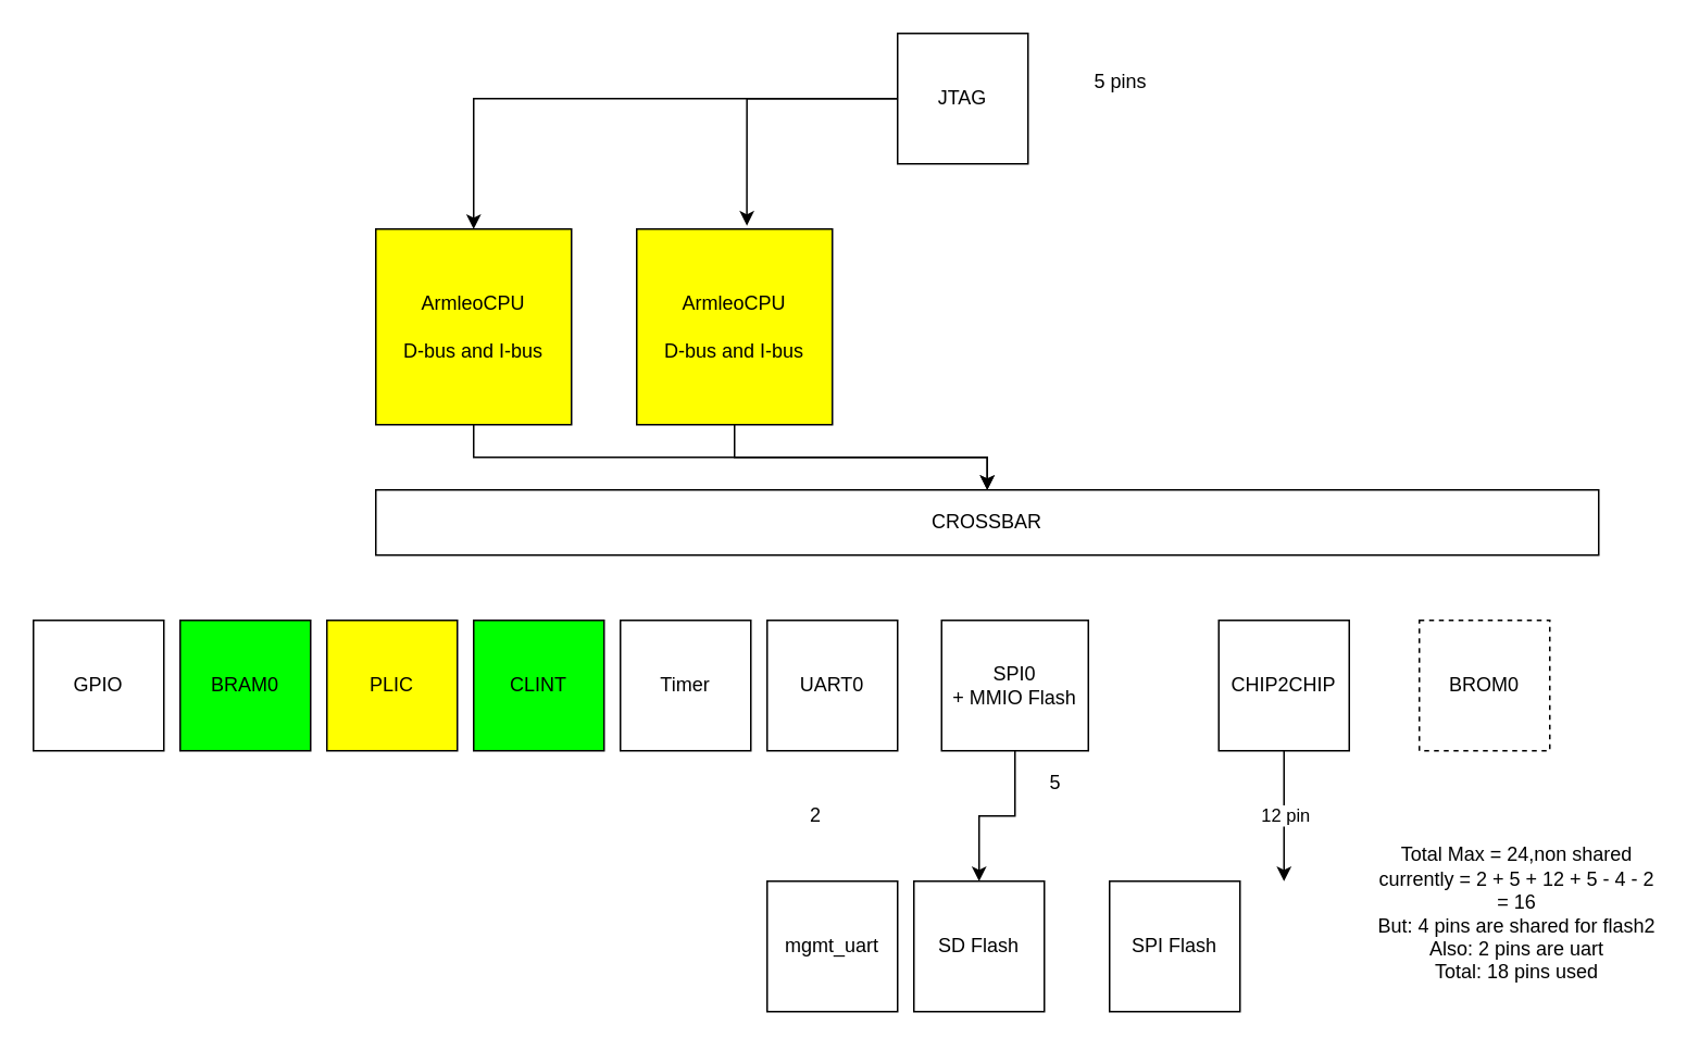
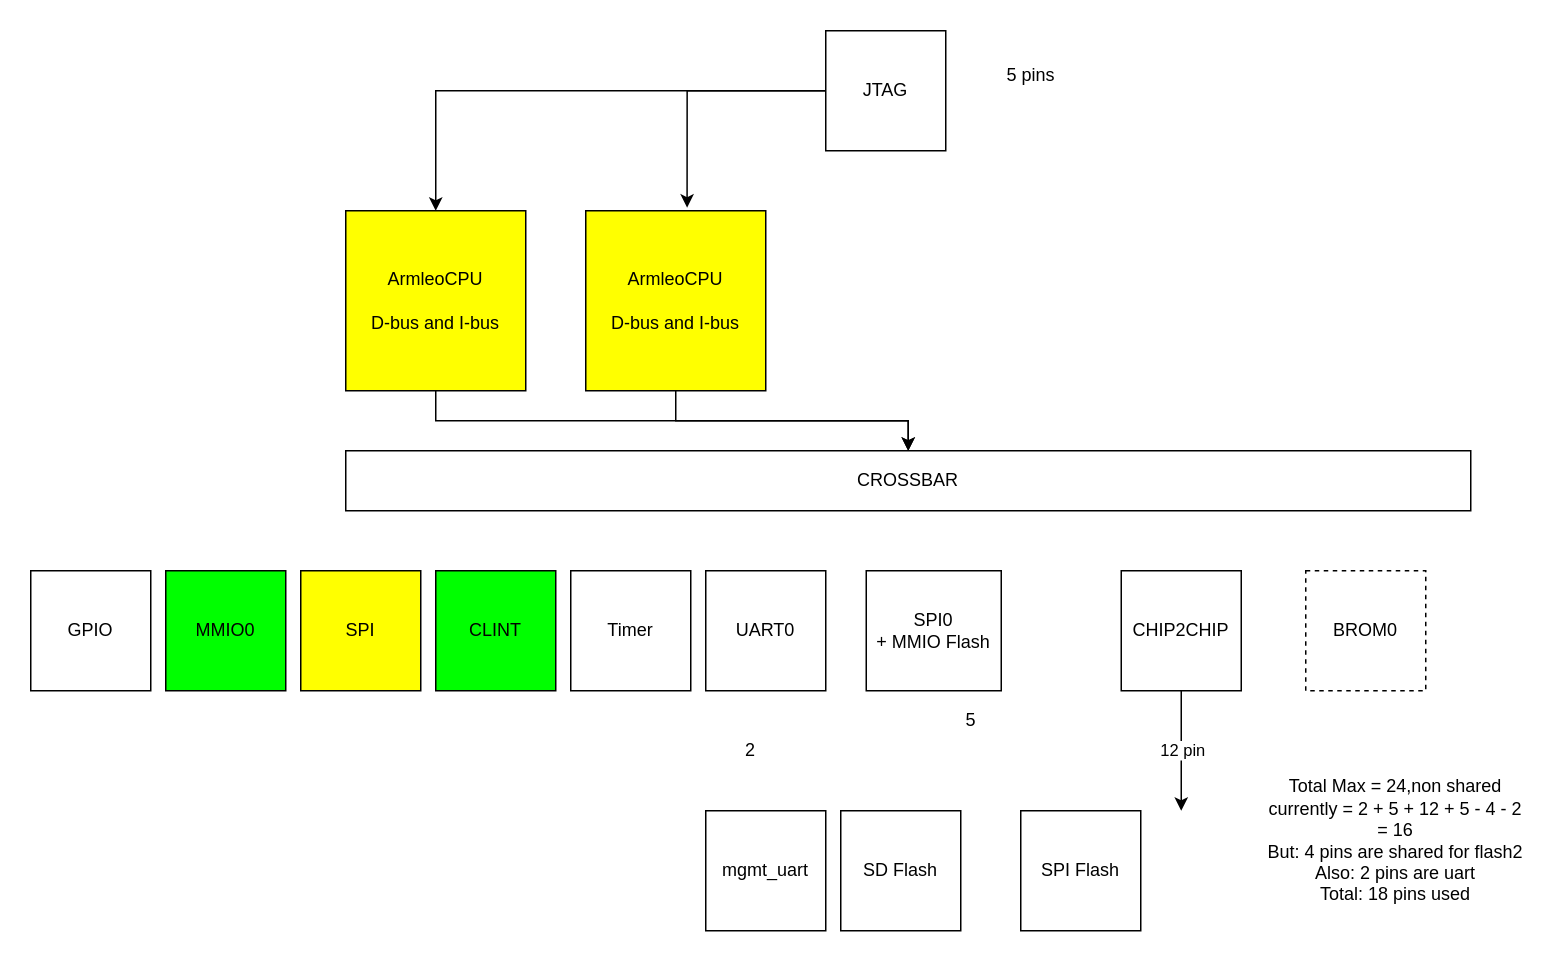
- <mxCell id="22" value="BRAM0" style="rounded=0;whiteSpace=wrap;html=1;fillColor=#00FF00;" parent="1" vertex="1"><mxGeometry x="110" y="380" width="80" height="80" as="geometry" /></mxCell>
+ <mxCell id="22" value="MMIO0" style="rounded=0;whiteSpace=wrap;html=1;fillColor=#00FF00;" parent="1" vertex="1"><mxGeometry x="110" y="380" width="80" height="80" as="geometry" /></mxCell>
- <mxCell id="7" value="PLIC" style="rounded=0;whiteSpace=wrap;html=1;fillColor=#FFFF00;" parent="1" vertex="1"><mxGeometry x="200" y="380" width="80" height="80" as="geometry" /></mxCell>
+ <mxCell id="7" value="SPI" style="rounded=0;whiteSpace=wrap;html=1;fillColor=#FFFF00;" parent="1" vertex="1"><mxGeometry x="200" y="380" width="80" height="80" as="geometry" /></mxCell>
- <mxCell id="11" style="edgeStyle=orthogonalEdgeStyle;rounded=0;orthogonalLoop=1;jettySize=auto;html=1;exitX=0.5;exitY=1;exitDx=0;exitDy=0;entryX=0.5;entryY=0;entryDx=0;entryDy=0;" parent="1" source="12" target="13" edge="1"><mxGeometry relative="1" as="geometry" /></mxCell>
